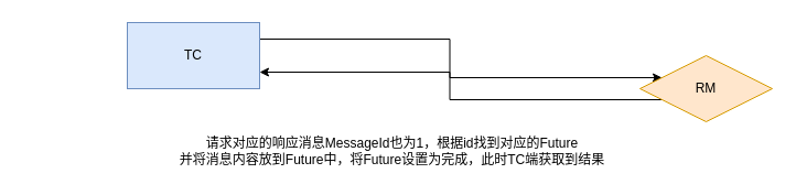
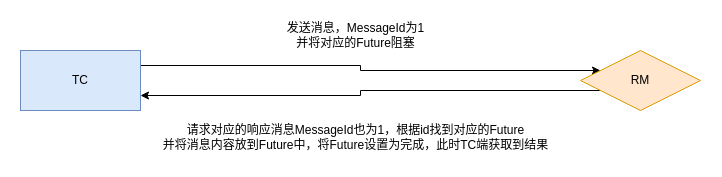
+ <mxCell id="6" value="&lt;div&gt;发送消息，MessageId为1&lt;/div&gt;&lt;div&gt;并将对应的Future阻塞&lt;/div&gt;" style="text;html=1;align=center;verticalAlign=middle;resizable=0;points=[];autosize=1;strokeColor=none;fillColor=none;" vertex="1" parent="1"><mxGeometry x="280" y="20" width="150" height="30" as="geometry" /></mxCell>
- <mxCell id="3" value="TC" style="rounded=0;whiteSpace=wrap;html=1;fillColor=#dae8fc;strokeColor=#6c8ebf;" vertex="1" parent="1"><mxGeometry x="115" y="20" width="120" height="60" as="geometry" /></mxCell>
+ <mxCell id="3" value="TC" style="rounded=0;whiteSpace=wrap;html=1;fillColor=#dae8fc;strokeColor=#6c8ebf;" vertex="1" parent="1"><mxGeometry y="50" width="120" height="60" as="geometry" x="20" /></mxCell>
